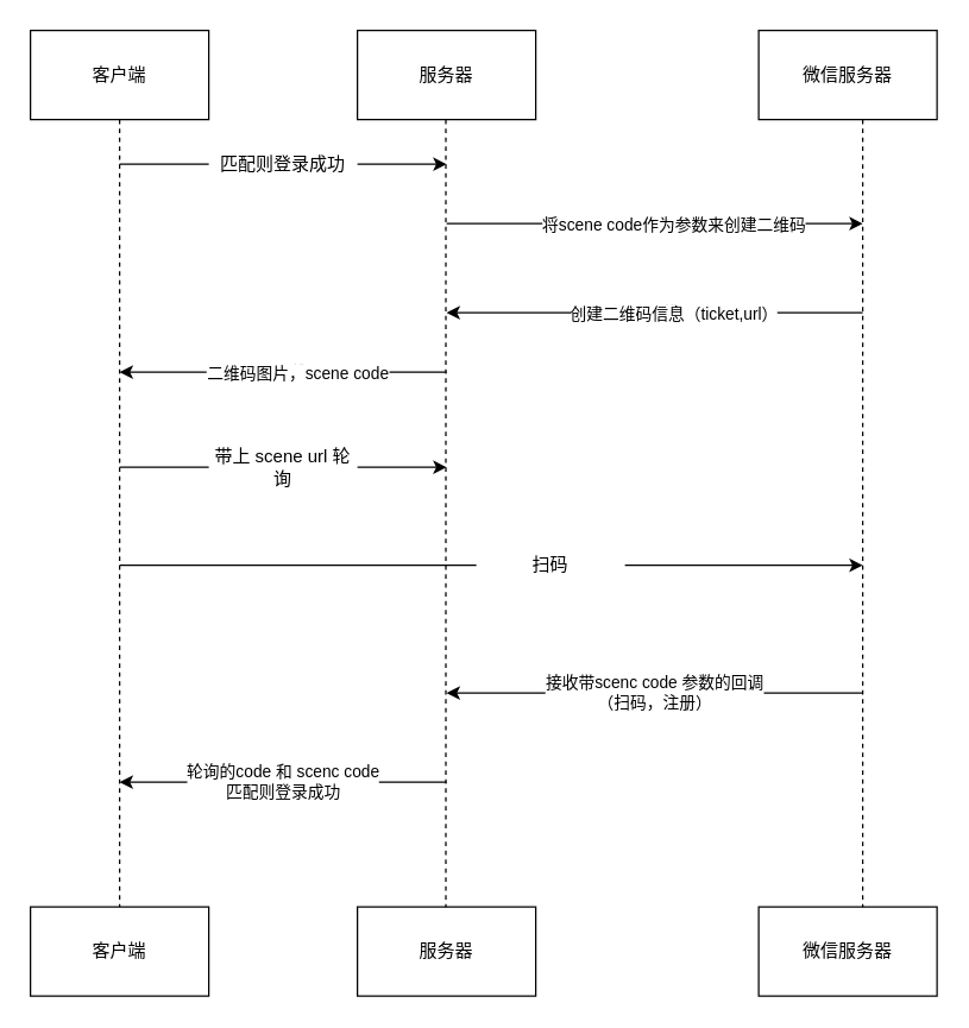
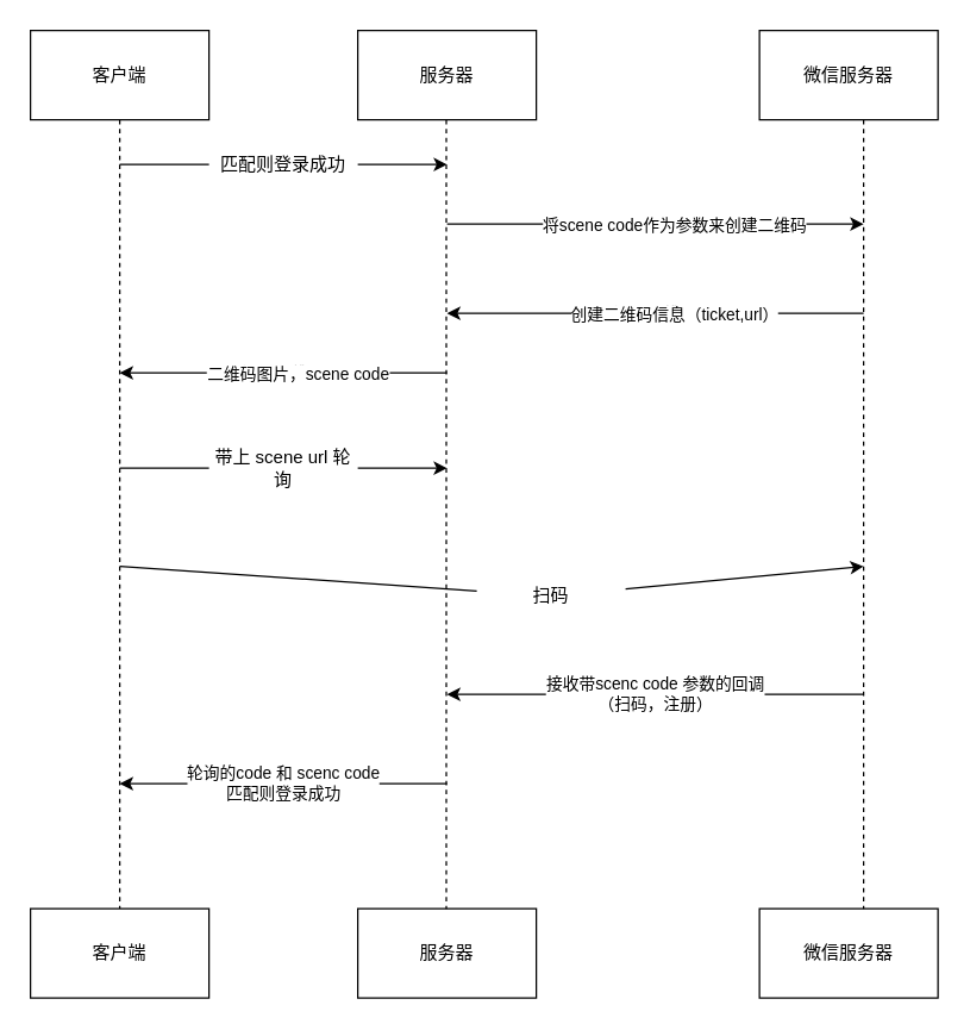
- <mxCell id="21" value="扫码" style="text;html=1;strokeColor=none;fillColor=none;align=center;verticalAlign=middle;whiteSpace=wrap;rounded=0;" vertex="1" parent="1"><mxGeometry x="320" y="370" width="100" height="20" as="geometry" /></mxCell>
+ <mxCell id="21" value="扫码" style="text;html=1;strokeColor=none;fillColor=none;align=center;verticalAlign=middle;whiteSpace=wrap;rounded=0;" vertex="1" parent="1"><mxGeometry x="320" y="390" width="100" height="20" as="geometry" /></mxCell>
